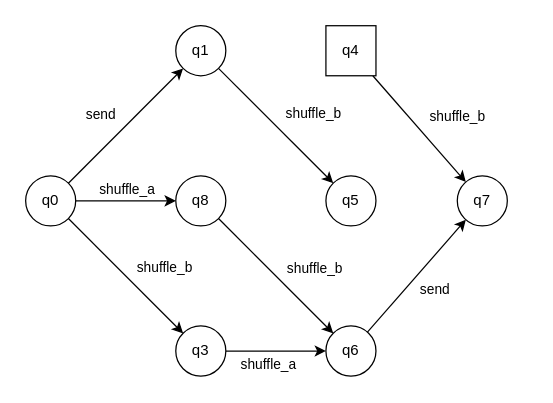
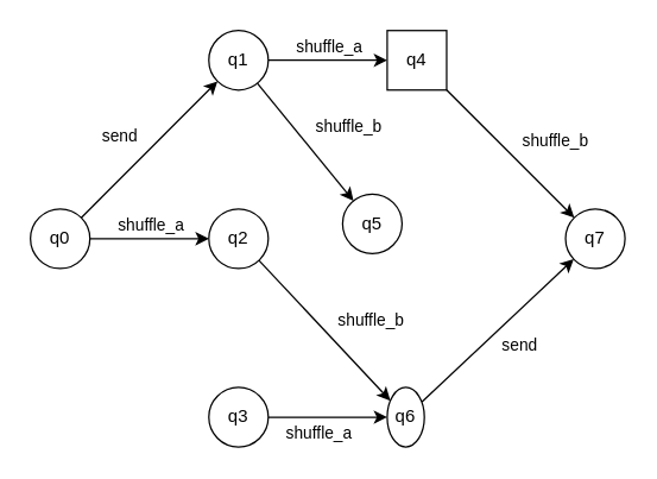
+ <mxCell id="14" style="rounded=0;orthogonalLoop=1;jettySize=auto;html=1;" edge="1" parent="1" source="18" target="11"><mxGeometry relative="1" as="geometry" /></mxCell>
+ <mxCell id="15" value="shuffle_a" style="edgeLabel;html=1;align=center;verticalAlign=middle;resizable=0;points=[];" vertex="1" connectable="0" parent="14"><mxGeometry x="0.18" y="1" relative="1" as="geometry"><mxPoint x="-7" y="-9" as="offset" /></mxGeometry></mxCell>
- <mxCell id="21" value="q8" style="ellipse;whiteSpace=wrap;html=1;aspect=fixed;" vertex="1" parent="1"><mxGeometry x="140" y="140" width="40" height="40" as="geometry" /></mxCell>
+ <mxCell id="21" value="q2" style="ellipse;whiteSpace=wrap;html=1;aspect=fixed;" vertex="1" parent="1"><mxGeometry x="140" y="140" width="40" height="40" as="geometry" /></mxCell>
- <mxCell id="12" value="q5" style="ellipse;whiteSpace=wrap;html=1;aspect=fixed;" vertex="1" parent="1"><mxGeometry x="260" y="140" width="40" height="40" as="geometry" /></mxCell>
+ <mxCell id="12" value="q5" style="ellipse;whiteSpace=wrap;html=1;aspect=fixed;" vertex="1" parent="1"><mxGeometry x="230" y="130" width="40" height="40" as="geometry" /></mxCell>
- <mxCell id="13" value="q7" style="ellipse;whiteSpace=wrap;html=1;aspect=fixed;" vertex="1" parent="1"><mxGeometry x="365" y="140" width="40" height="40" as="geometry" /></mxCell>
+ <mxCell id="13" value="q7" style="ellipse;whiteSpace=wrap;html=1;aspect=fixed;" vertex="1" parent="1"><mxGeometry x="380" y="140" width="40" height="40" as="geometry" /></mxCell>
- <mxCell id="6" style="rounded=0;orthogonalLoop=1;jettySize=auto;html=1;" edge="1" parent="1" source="8" target="24"><mxGeometry relative="1" as="geometry" /></mxCell>
- <mxCell id="7" value="shuffle_b" style="edgeLabel;html=1;align=center;verticalAlign=middle;resizable=0;points=[];" vertex="1" connectable="0" parent="6"><mxGeometry x="-0.13" y="2" relative="1" as="geometry"><mxPoint x="35" as="offset" /></mxGeometry></mxCell>
- <mxCell id="27" value="q6" style="ellipse;whiteSpace=wrap;html=1;aspect=fixed;" vertex="1" parent="1"><mxGeometry x="260" y="260" width="40" height="40" as="geometry" /></mxCell>
+ <mxCell id="27" value="q6" style="ellipse;whiteSpace=wrap;html=1;aspect=fixed;" vertex="1" parent="1"><mxGeometry x="260" y="260" width="25" height="40" as="geometry" /></mxCell>
